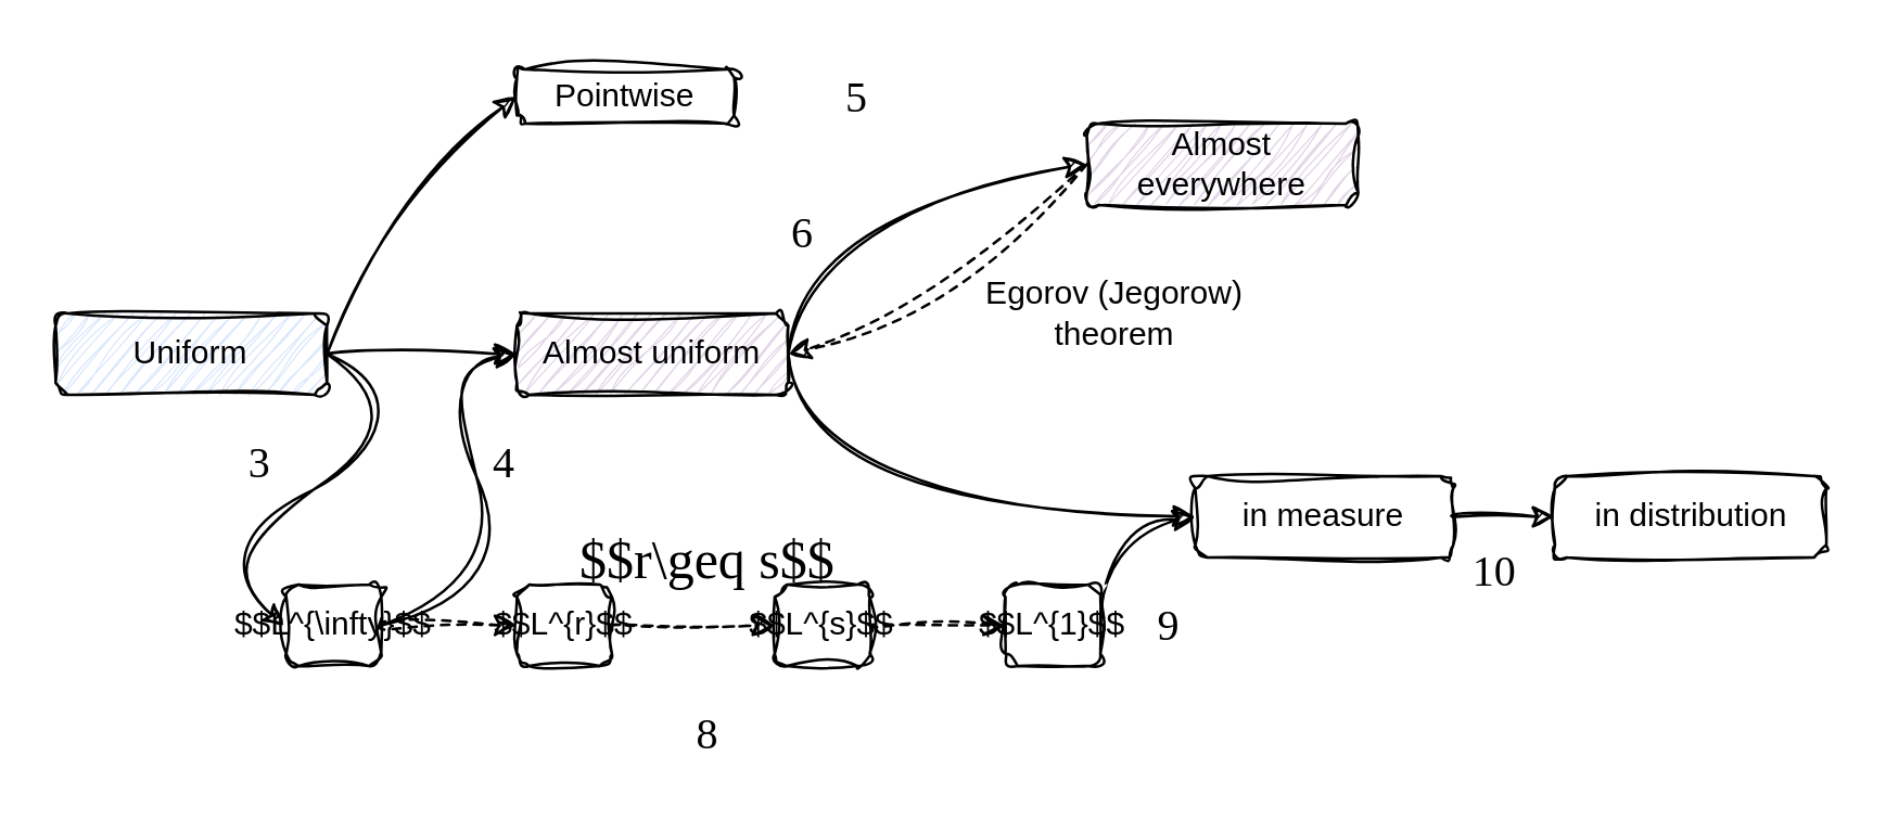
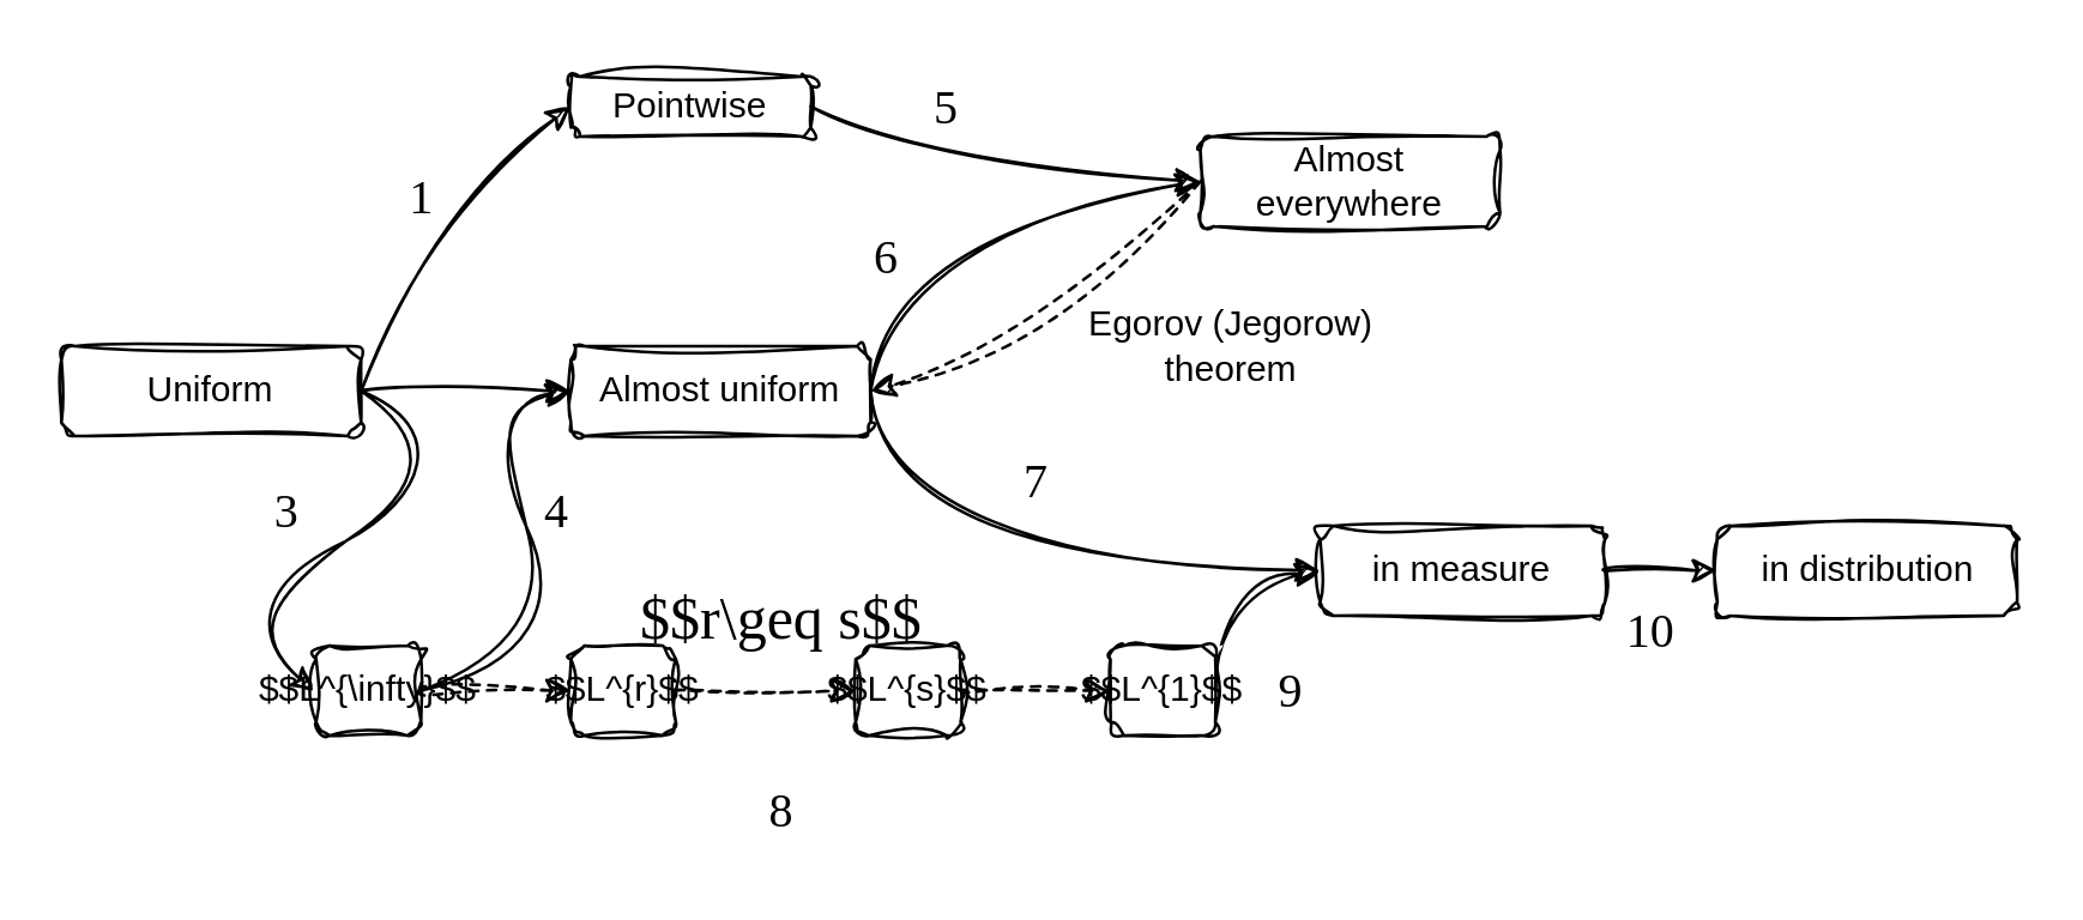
+ <mxCell id="11" value="" style="curved=1;endArrow=classic;html=1;exitX=1;exitY=0.5;exitDx=0;exitDy=0;entryX=0;entryY=0.5;entryDx=0;entryDy=0;sketch=1;curveFitting=1;jiggle=2;" parent="1" source="2" target="5" edge="1"><mxGeometry width="50" height="50" relative="1" as="geometry"><mxPoint x="330" y="35" as="sourcePoint" /><mxPoint x="380" y="-15" as="targetPoint" /><Array as="points"><mxPoint x="300" y="55" /></Array></mxGeometry></mxCell>
- <mxCell id="5" value="Almost everywhere" style="rounded=1;whiteSpace=wrap;html=1;sketch=1;curveFitting=1;jiggle=2;fillColor=#e1d5e7;" parent="1" vertex="1"><mxGeometry x="400" y="45" width="100" height="30" as="geometry" /></mxCell>
+ <mxCell id="5" value="Almost everywhere" style="rounded=1;whiteSpace=wrap;html=1;sketch=1;curveFitting=1;jiggle=2;" parent="1" vertex="1"><mxGeometry x="400" y="45" width="100" height="30" as="geometry" /></mxCell>
+ <mxCell id="18" value="1" style="text;html=1;align=center;verticalAlign=middle;resizable=0;points=[];autosize=1;strokeColor=none;fillColor=none;fontSize=16;fontFamily=Verdana;" vertex="1" parent="1"><mxGeometry x="125" y="50" width="30" height="30" as="geometry" /></mxCell>
- <mxCell id="4" value="Uniform" style="rounded=1;whiteSpace=wrap;html=1;sketch=1;curveFitting=1;jiggle=2;fillColor=#dae8fc;" parent="1" vertex="1"><mxGeometry x="20" y="115" width="100" height="30" as="geometry" /></mxCell>
+ <mxCell id="4" value="Uniform" style="rounded=1;whiteSpace=wrap;html=1;sketch=1;curveFitting=1;jiggle=2;" parent="1" vertex="1"><mxGeometry x="20" y="115" width="100" height="30" as="geometry" /></mxCell>
- <mxCell id="3" value="Almost uniform" style="rounded=1;whiteSpace=wrap;html=1;sketch=1;curveFitting=1;jiggle=2;fillColor=#e1d5e7;" parent="1" vertex="1"><mxGeometry x="190" y="115" width="100" height="30" as="geometry" /></mxCell>
+ <mxCell id="3" value="Almost uniform" style="rounded=1;whiteSpace=wrap;html=1;sketch=1;curveFitting=1;jiggle=2;" parent="1" vertex="1"><mxGeometry x="190" y="115" width="100" height="30" as="geometry" /></mxCell>
+ <mxCell id="34" value="7" style="text;html=1;align=center;verticalAlign=middle;resizable=0;points=[];autosize=1;strokeColor=none;fillColor=none;fontSize=16;fontFamily=Verdana;" vertex="1" parent="1"><mxGeometry x="330" y="145" width="30" height="30" as="geometry" /></mxCell>
- <mxCell id="32" value="" style="curved=1;endArrow=open;html=1;exitX=1;exitY=0.5;exitDx=0;exitDy=0;entryX=0;entryY=0.5;entryDx=0;entryDy=0;sketch=1;curveFitting=1;jiggle=2;dashed=1;" edge="1" parent="1" source="27" target="28"><mxGeometry width="50" height="50" relative="1" as="geometry"><mxPoint x="215" y="240" as="sourcePoint" /><mxPoint x="240" y="240" as="targetPoint" /><Array as="points" /></mxGeometry></mxCell>
+ <mxCell id="32" value="" style="curved=1;endArrow=classic;html=1;exitX=1;exitY=0.5;exitDx=0;exitDy=0;entryX=0;entryY=0.5;entryDx=0;entryDy=0;sketch=1;curveFitting=1;jiggle=2;dashed=1;" edge="1" parent="1" source="27" target="28"><mxGeometry width="50" height="50" relative="1" as="geometry"><mxPoint x="215" y="240" as="sourcePoint" /><mxPoint x="240" y="240" as="targetPoint" /><Array as="points" /></mxGeometry></mxCell>
